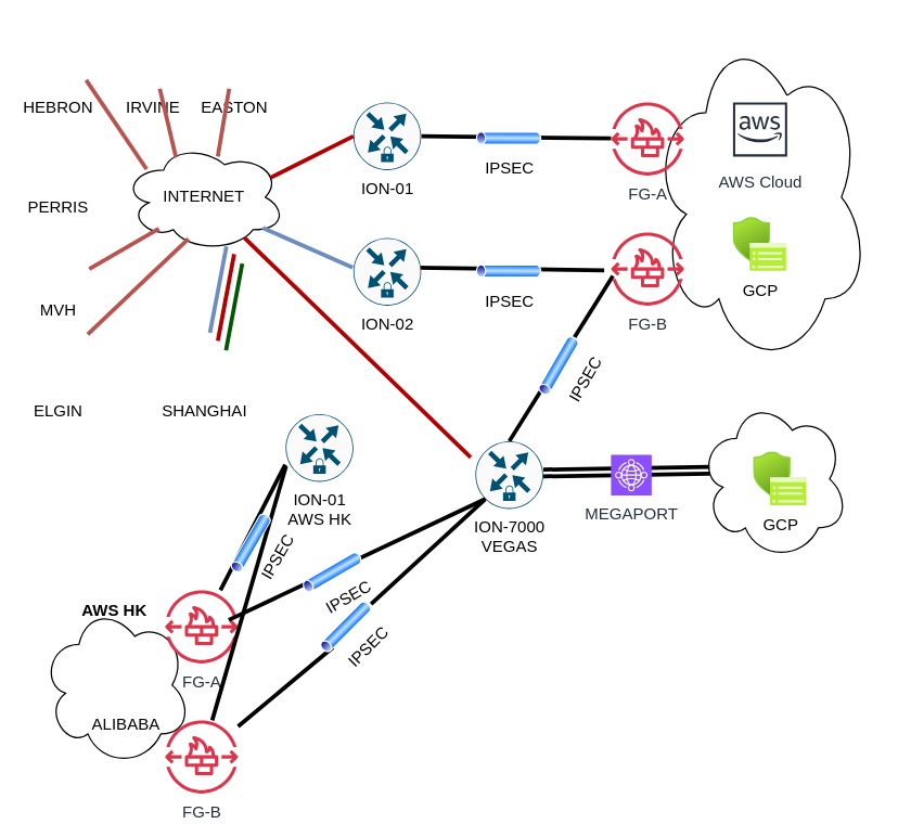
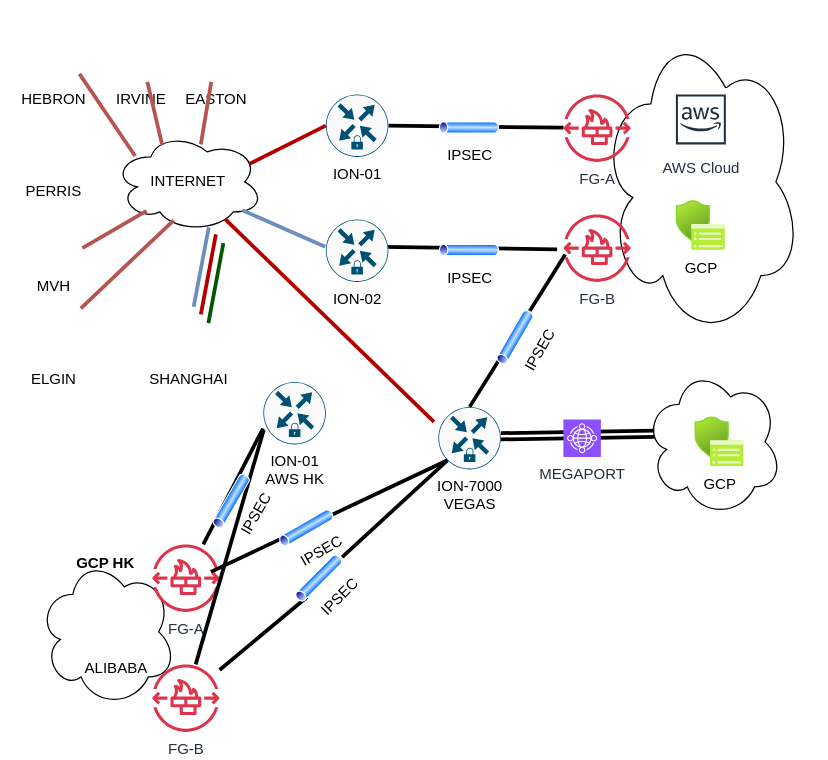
- <mxCell id="48" value="AWS HK" style="text;html=1;align=center;verticalAlign=middle;whiteSpace=wrap;rounded=0;fontStyle=1" vertex="1" parent="1"><mxGeometry x="54" y="435" width="60" height="30" as="geometry" /></mxCell>
+ <mxCell id="48" value="GCP HK" style="text;html=1;align=center;verticalAlign=middle;whiteSpace=wrap;rounded=0;fontStyle=1" vertex="1" parent="1"><mxGeometry x="54" y="435" width="60" height="30" as="geometry" /></mxCell>
